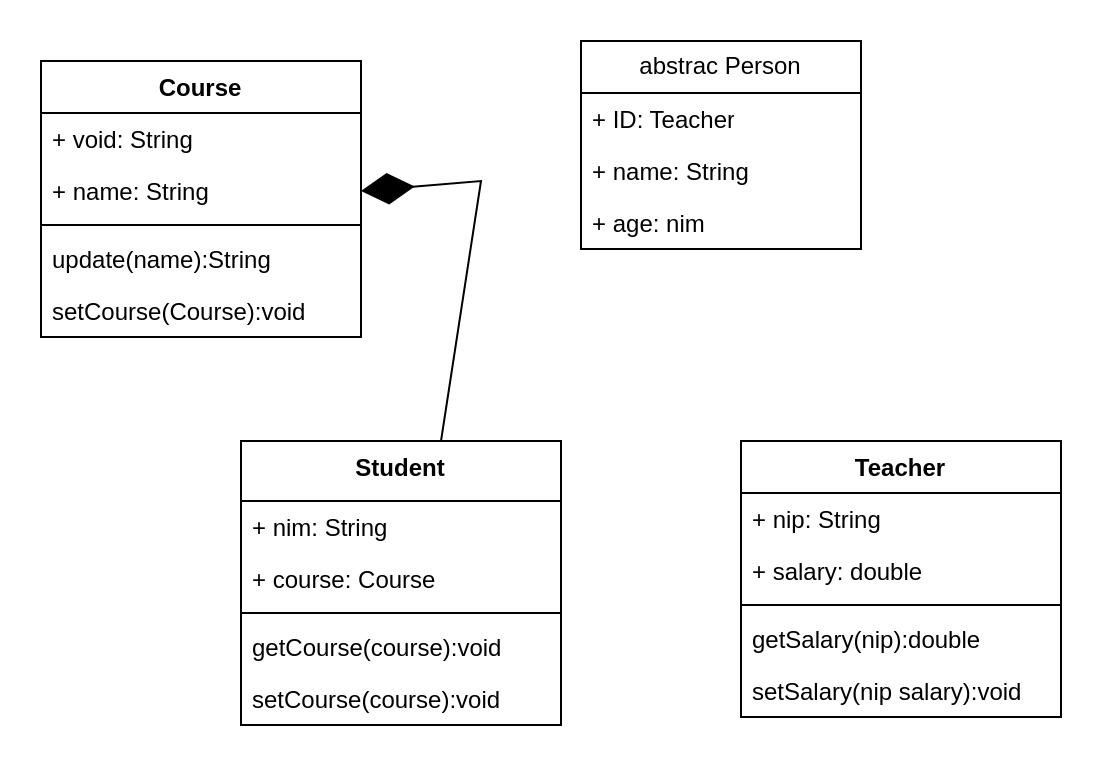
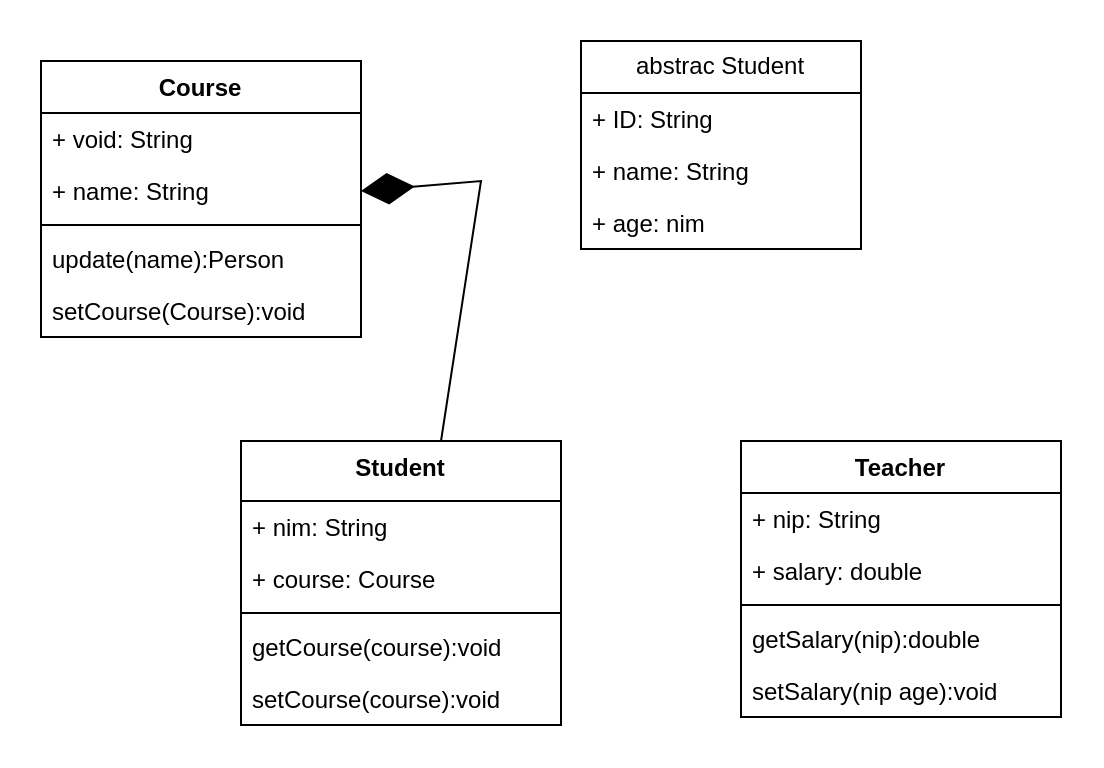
- <mxCell id="2" value="abstrac Person" style="swimlane;fontStyle=0;childLayout=stackLayout;horizontal=1;startSize=26;fillColor=none;horizontalStack=0;resizeParent=1;resizeParentMax=0;resizeLast=0;collapsible=1;marginBottom=0;whiteSpace=wrap;html=1;" vertex="1" parent="1"><mxGeometry x="290" y="20" width="140" height="104" as="geometry" /></mxCell>
+ <mxCell id="2" value="abstrac Student" style="swimlane;fontStyle=0;childLayout=stackLayout;horizontal=1;startSize=26;fillColor=none;horizontalStack=0;resizeParent=1;resizeParentMax=0;resizeLast=0;collapsible=1;marginBottom=0;whiteSpace=wrap;html=1;" vertex="1" parent="1"><mxGeometry x="290" y="20" width="140" height="104" as="geometry" /></mxCell>
- <mxCell id="3" value="+ ID: Teacher" style="text;strokeColor=none;fillColor=none;align=left;verticalAlign=top;spacingLeft=4;spacingRight=4;overflow=hidden;rotatable=0;points=[[0,0.5],[1,0.5]];portConstraint=eastwest;whiteSpace=wrap;html=1;" vertex="1" parent="2"><mxGeometry y="26" width="140" height="26" as="geometry" /></mxCell>
+ <mxCell id="3" value="+ ID: String" style="text;strokeColor=none;fillColor=none;align=left;verticalAlign=top;spacingLeft=4;spacingRight=4;overflow=hidden;rotatable=0;points=[[0,0.5],[1,0.5]];portConstraint=eastwest;whiteSpace=wrap;html=1;" vertex="1" parent="2"><mxGeometry y="26" width="140" height="26" as="geometry" /></mxCell>
- <mxCell id="22" value="update(name):String" style="text;strokeColor=none;fillColor=none;align=left;verticalAlign=top;spacingLeft=4;spacingRight=4;overflow=hidden;rotatable=0;points=[[0,0.5],[1,0.5]];portConstraint=eastwest;whiteSpace=wrap;html=1;" vertex="1" parent="18"><mxGeometry y="86" width="160" height="26" as="geometry" /></mxCell>
+ <mxCell id="22" value="update(name):Person" style="text;strokeColor=none;fillColor=none;align=left;verticalAlign=top;spacingLeft=4;spacingRight=4;overflow=hidden;rotatable=0;points=[[0,0.5],[1,0.5]];portConstraint=eastwest;whiteSpace=wrap;html=1;" vertex="1" parent="18"><mxGeometry y="86" width="160" height="26" as="geometry" /></mxCell>
- <mxCell id="17" value="setSalary(nip salary):void" style="text;strokeColor=none;fillColor=none;align=left;verticalAlign=top;spacingLeft=4;spacingRight=4;overflow=hidden;rotatable=0;points=[[0,0.5],[1,0.5]];portConstraint=eastwest;whiteSpace=wrap;html=1;" vertex="1" parent="12"><mxGeometry y="112" width="160" height="26" as="geometry" /></mxCell>
+ <mxCell id="17" value="setSalary(nip age):void" style="text;strokeColor=none;fillColor=none;align=left;verticalAlign=top;spacingLeft=4;spacingRight=4;overflow=hidden;rotatable=0;points=[[0,0.5],[1,0.5]];portConstraint=eastwest;whiteSpace=wrap;html=1;" vertex="1" parent="12"><mxGeometry y="112" width="160" height="26" as="geometry" /></mxCell>
